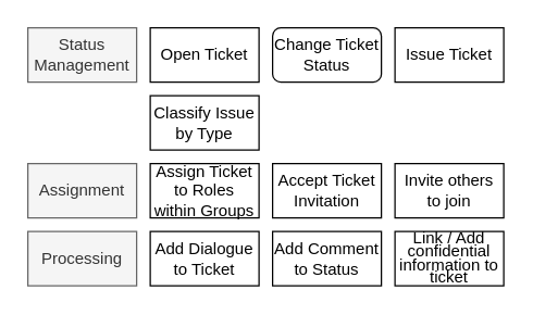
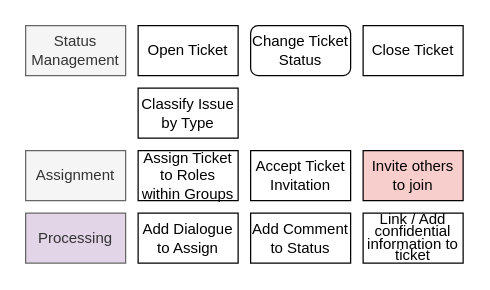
- <mxCell id="10" value="Issue Ticket" style="rounded=0;whiteSpace=wrap;html=1;" vertex="1" parent="1"><mxGeometry x="290" y="20" width="80" height="40" as="geometry" /></mxCell>
+ <mxCell id="10" value="Close Ticket" style="rounded=0;whiteSpace=wrap;html=1;" vertex="1" parent="1"><mxGeometry x="290" y="20" width="80" height="40" as="geometry" /></mxCell>
- <mxCell id="14" value="Invite others to join" style="rounded=0;whiteSpace=wrap;html=1;" vertex="1" parent="1"><mxGeometry x="290" y="120" width="80" height="40" as="geometry" /></mxCell>
+ <mxCell id="14" value="Invite others to join" style="rounded=0;whiteSpace=wrap;html=1;fillColor=#f8cecc;" vertex="1" parent="1"><mxGeometry x="290" y="120" width="80" height="40" as="geometry" /></mxCell>
- <mxCell id="9" value="Processing" style="rounded=0;whiteSpace=wrap;html=1;fillColor=#f5f5f5;fontColor=#333333;strokeColor=#666666;" vertex="1" parent="1"><mxGeometry x="20" y="170" width="80" height="40" as="geometry" /></mxCell>
+ <mxCell id="9" value="Processing" style="rounded=0;whiteSpace=wrap;html=1;fillColor=#e1d5e7;fontColor=#333333;strokeColor=#666666;" vertex="1" parent="1"><mxGeometry x="20" y="170" width="80" height="40" as="geometry" /></mxCell>
- <mxCell id="5" value="Add Dialogue to Ticket" style="rounded=0;whiteSpace=wrap;html=1;" vertex="1" parent="1"><mxGeometry x="110" y="170" width="80" height="40" as="geometry" /></mxCell>
+ <mxCell id="5" value="Add Dialogue to Assign" style="rounded=0;whiteSpace=wrap;html=1;" vertex="1" parent="1"><mxGeometry x="110" y="170" width="80" height="40" as="geometry" /></mxCell>
